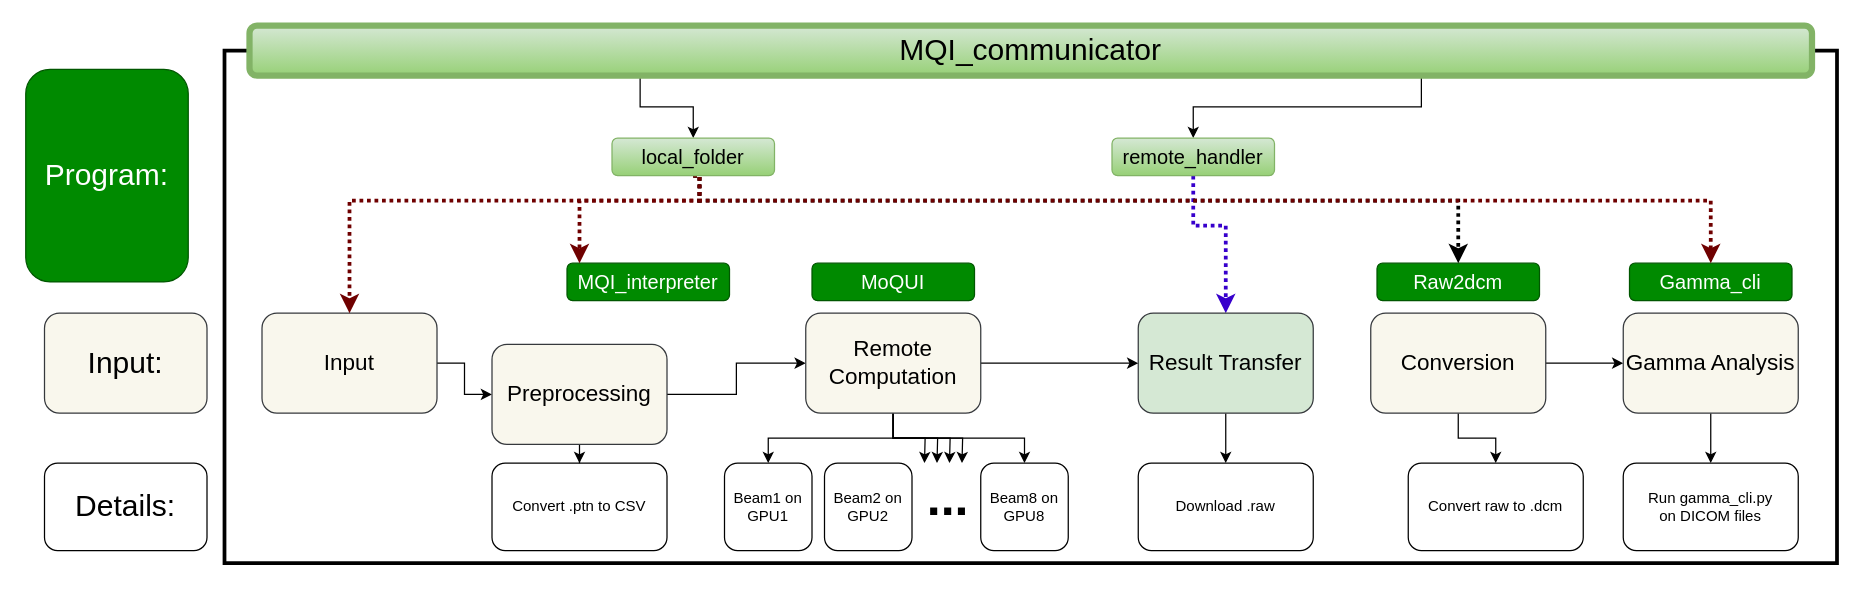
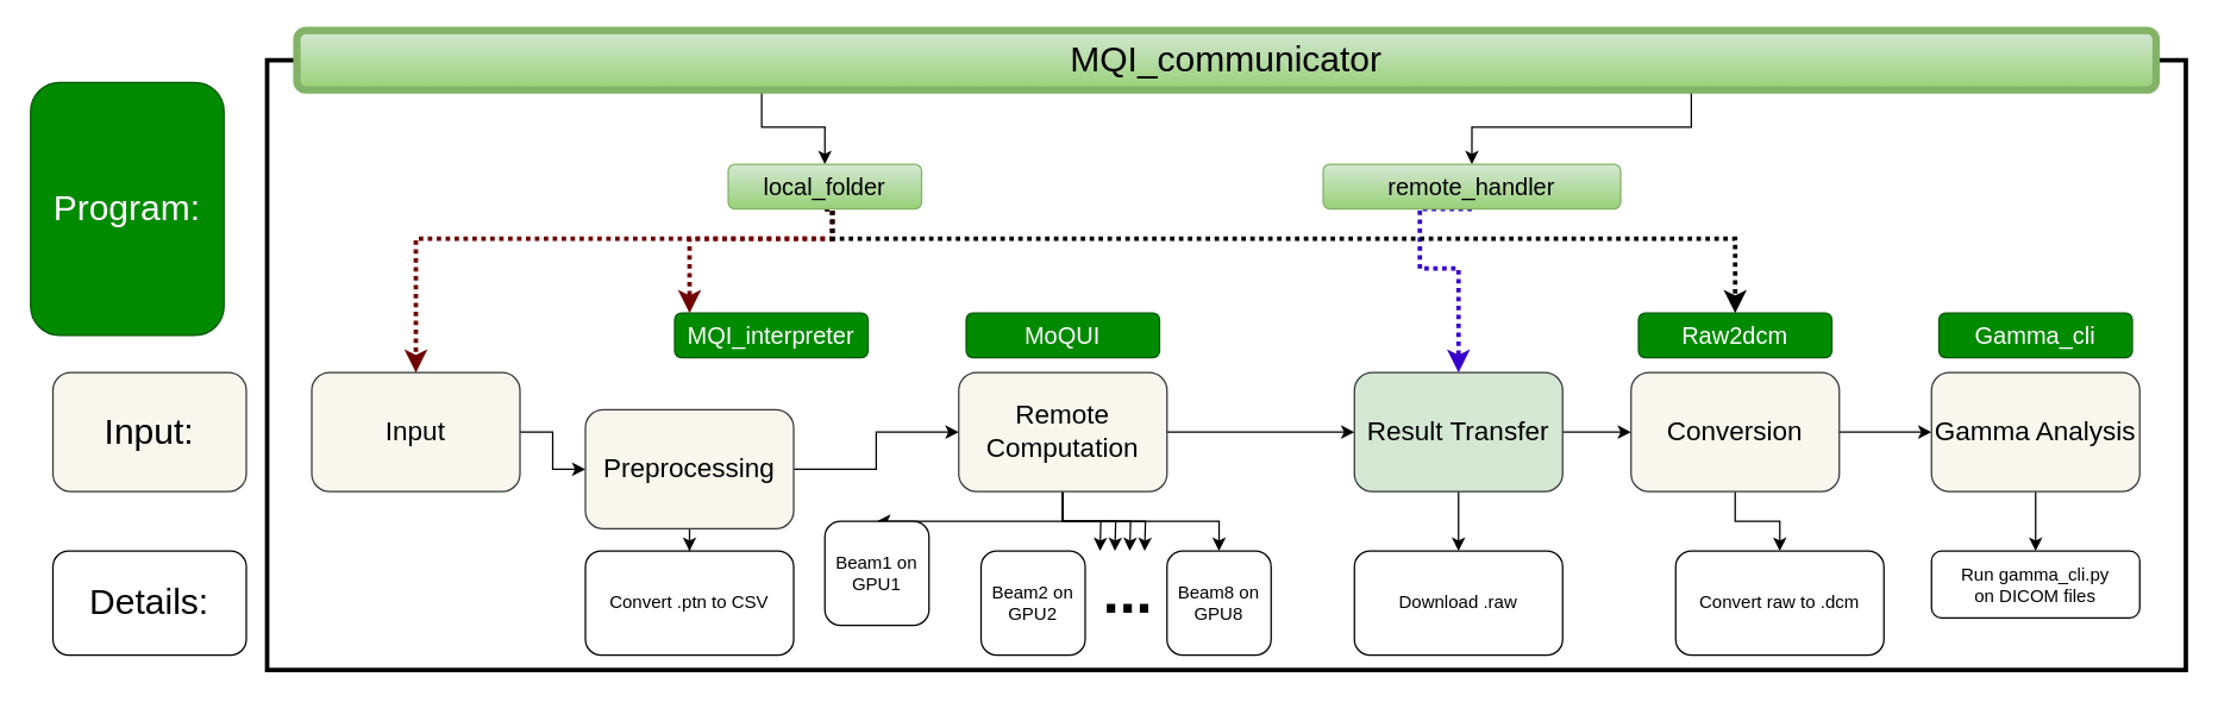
- <mxCell id="27" value="remote_handler" style="rounded=1;whiteSpace=wrap;html=1;fontSize=16;glass=0;strokeWidth=1;shadow=0;fillColor=#d5e8d4;strokeColor=#82b366;gradientColor=#97d077;" vertex="1" parent="1"><mxGeometry x="889" y="110" width="130" height="30" as="geometry" /></mxCell>
+ <mxCell id="27" value="remote_handler" style="rounded=1;whiteSpace=wrap;html=1;fontSize=16;glass=0;strokeWidth=1;shadow=0;fillColor=#d5e8d4;strokeColor=#82b366;gradientColor=#97d077;" vertex="1" parent="1"><mxGeometry x="889" y="110" width="200" height="30" as="geometry" /></mxCell>
- <mxCell id="31" style="edgeStyle=orthogonalEdgeStyle;rounded=0;orthogonalLoop=1;jettySize=auto;html=1;exitX=0.5;exitY=1;exitDx=0;exitDy=0;entryX=0.5;entryY=0;entryDx=0;entryDy=0;dashed=1;fillColor=#a20025;strokeColor=#6F0000;strokeWidth=3;dashPattern=1 1;" edge="1" parent="1" source="32" target="18"><mxGeometry relative="1" as="geometry"><Array as="points"><mxPoint x="559" y="140" /><mxPoint x="559" y="160" /><mxPoint x="1368" y="160" /></Array></mxGeometry></mxCell>
+ <mxCell id="33" style="edgeStyle=orthogonalEdgeStyle;rounded=0;orthogonalLoop=1;jettySize=auto;html=1;exitX=1;exitY=0.5;exitDx=0;exitDy=0;entryX=0;entryY=0.5;entryDx=0;entryDy=0;" edge="1" parent="1" source="35" target="13"><mxGeometry relative="1" as="geometry" /></mxCell>
- <mxCell id="46" value="Beam1 on GPU1" style="rounded=1;whiteSpace=wrap;html=1;fontSize=12;glass=0;strokeWidth=1;shadow=0;" vertex="1" parent="1"><mxGeometry x="579" y="370" width="70" height="70" as="geometry" /></mxCell>
+ <mxCell id="46" value="Beam1 on GPU1" style="rounded=1;whiteSpace=wrap;html=1;fontSize=12;glass=0;strokeWidth=1;shadow=0;" vertex="1" parent="1"><mxGeometry x="554" y="350" width="70" height="70" as="geometry" /></mxCell>
- <mxCell id="21" value="Run gamma_cli.py &lt;br&gt;on DICOM files" style="rounded=1;whiteSpace=wrap;html=1;fontSize=12;glass=0;strokeWidth=1;shadow=0;" vertex="1" parent="1"><mxGeometry x="1298" y="370" width="140" height="70" as="geometry" /></mxCell>
+ <mxCell id="21" value="Run gamma_cli.py &lt;br&gt;on DICOM files" style="rounded=1;whiteSpace=wrap;html=1;fontSize=12;glass=0;strokeWidth=1;shadow=0;" vertex="1" parent="1"><mxGeometry x="1298" y="370" width="140" height="45" as="geometry" /></mxCell>
